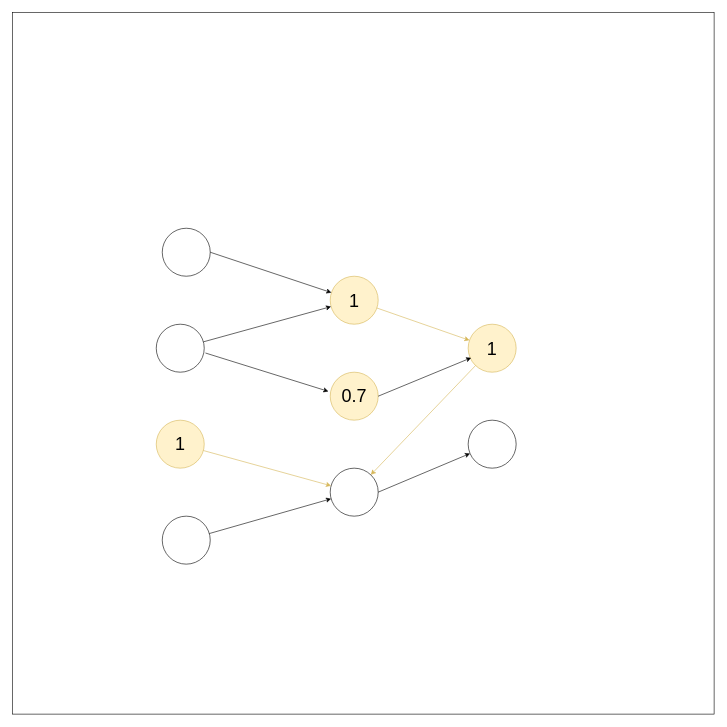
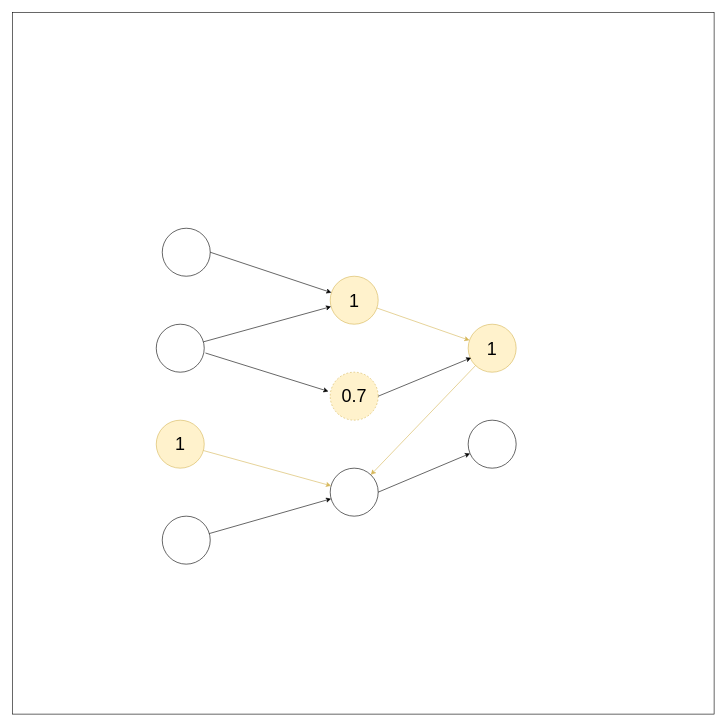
- <mxCell id="8" value="&lt;div&gt;0.7&lt;/div&gt;" style="ellipse;whiteSpace=wrap;html=1;aspect=fixed;fontSize=30;fillColor=#fff2cc;strokeColor=#d6b656;" parent="1" vertex="1"><mxGeometry x="550" y="620" width="80" height="80" as="geometry" /></mxCell>
+ <mxCell id="8" value="&lt;div&gt;0.7&lt;/div&gt;" style="ellipse;whiteSpace=wrap;html=1;aspect=fixed;fontSize=30;fillColor=#fff2cc;strokeColor=#d6b656;dashed=1;" parent="1" vertex="1"><mxGeometry x="550" y="620" width="80" height="80" as="geometry" /></mxCell>
